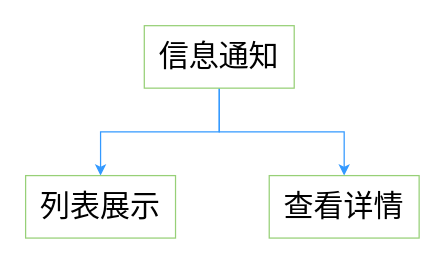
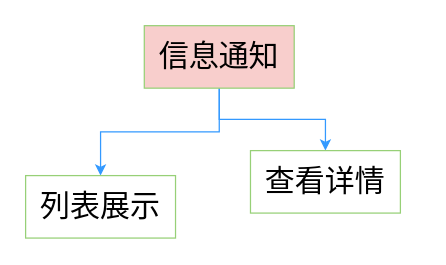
- <mxCell id="4" value="信息通知" style="rounded=0;whiteSpace=wrap;html=1;fontSize=24;strokeColor=#97D077;" vertex="1" parent="1"><mxGeometry x="115" y="20" width="120" height="50" as="geometry" /></mxCell>
+ <mxCell id="4" value="信息通知" style="rounded=0;whiteSpace=wrap;html=1;fontSize=24;strokeColor=#97D077;fillColor=#f8cecc;" vertex="1" parent="1"><mxGeometry x="115" y="20" width="120" height="50" as="geometry" /></mxCell>
- <mxCell id="6" value="查看详情" style="rounded=0;whiteSpace=wrap;html=1;fontSize=24;strokeColor=#97D077;" vertex="1" parent="1"><mxGeometry x="215" y="140" width="120" height="50" as="geometry" /></mxCell>
+ <mxCell id="6" value="查看详情" style="rounded=0;whiteSpace=wrap;html=1;fontSize=24;strokeColor=#97D077;" vertex="1" parent="1"><mxGeometry x="200" y="120" width="120" height="50" as="geometry" /></mxCell>
